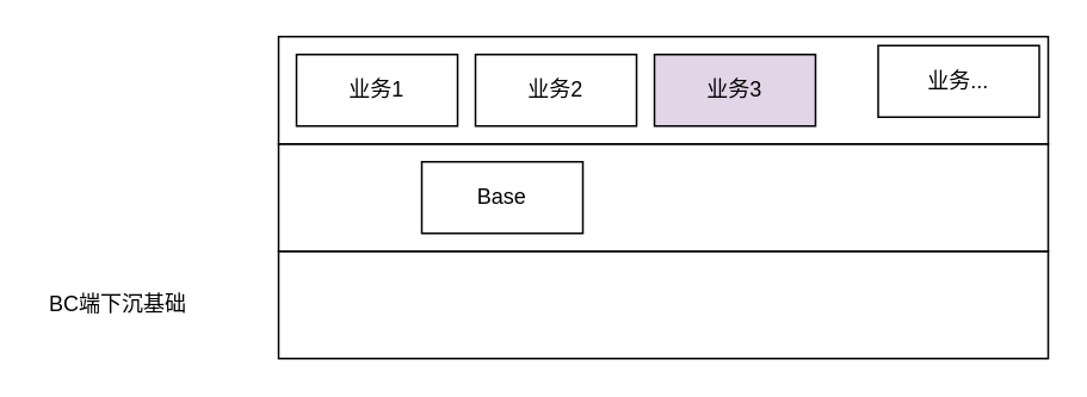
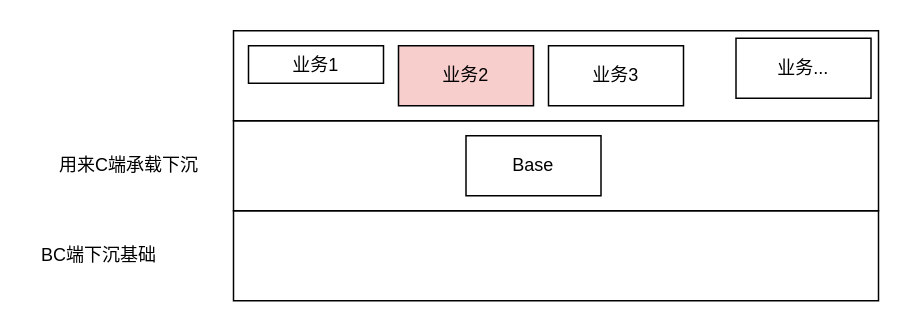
- <mxCell id="5" value="业务1" style="whiteSpace=wrap;html=1;" vertex="1" parent="1"><mxGeometry x="165" y="30" width="90" height="40" as="geometry" /></mxCell>
+ <mxCell id="5" value="业务1" style="whiteSpace=wrap;html=1;" vertex="1" parent="1"><mxGeometry x="165" y="30" width="90" height="25" as="geometry" /></mxCell>
- <mxCell id="6" value="&lt;span&gt;业务2&lt;/span&gt;" style="whiteSpace=wrap;html=1;" vertex="1" parent="1"><mxGeometry x="265" y="30" width="90" height="40" as="geometry" /></mxCell>
+ <mxCell id="6" value="&lt;span&gt;业务2&lt;/span&gt;" style="whiteSpace=wrap;html=1;fillColor=#f8cecc;" vertex="1" parent="1"><mxGeometry x="265" y="30" width="90" height="40" as="geometry" /></mxCell>
- <mxCell id="7" value="&lt;span&gt;业务3&lt;/span&gt;" style="whiteSpace=wrap;html=1;fillColor=#e1d5e7;" vertex="1" parent="1"><mxGeometry x="365" y="30" width="90" height="40" as="geometry" /></mxCell>
+ <mxCell id="7" value="&lt;span&gt;业务3&lt;/span&gt;" style="whiteSpace=wrap;html=1;" vertex="1" parent="1"><mxGeometry x="365" y="30" width="90" height="40" as="geometry" /></mxCell>
+ <mxCell id="9" value="用来C端承载下沉" style="text;html=1;align=center;verticalAlign=middle;resizable=0;points=[];autosize=1;" vertex="1" parent="1"><mxGeometry x="30" y="100" width="110" height="20" as="geometry" /></mxCell>
- <mxCell id="11" value="Base" style="whiteSpace=wrap;html=1;" vertex="1" parent="1"><mxGeometry x="235" y="90" width="90" height="40" as="geometry" /></mxCell>
+ <mxCell id="11" value="Base" style="whiteSpace=wrap;html=1;" vertex="1" parent="1"><mxGeometry x="310" y="90" width="90" height="40" as="geometry" /></mxCell>
